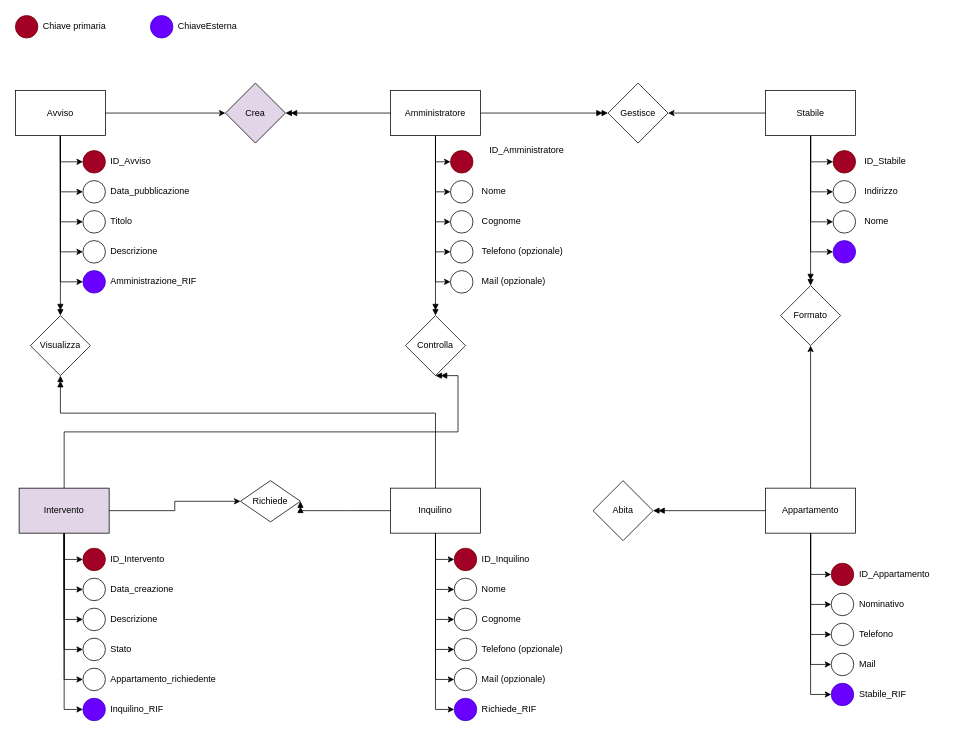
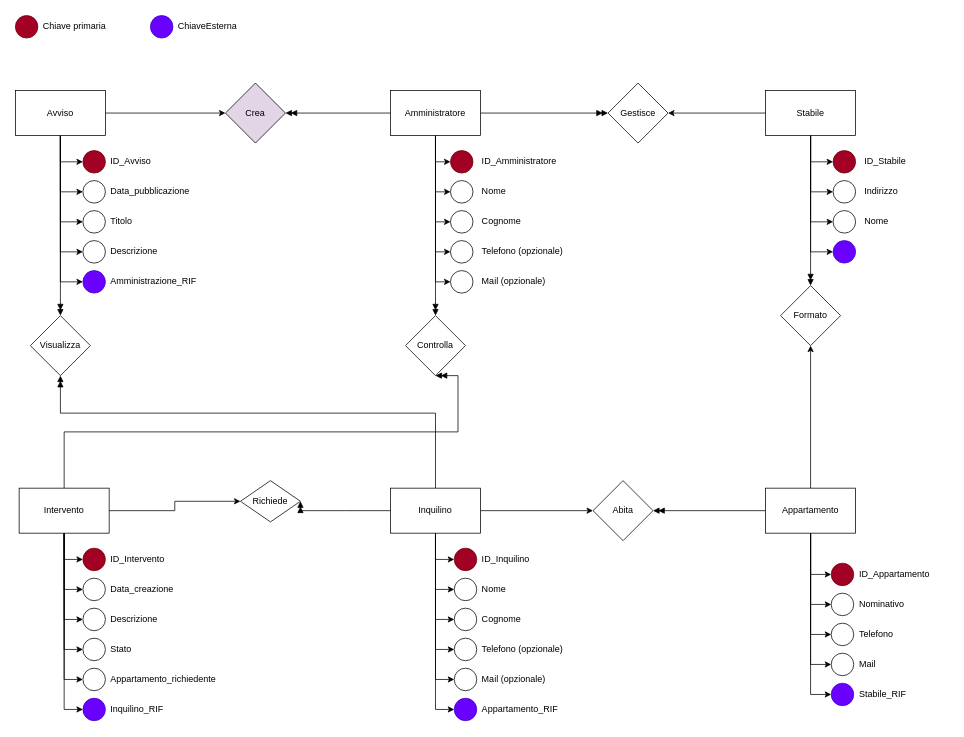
- <mxCell id="39" value="ID_Amministratore" style="text;html=1;align=left;verticalAlign=middle;resizable=0;points=[];autosize=1;strokeColor=none;fillColor=none;" parent="1" vertex="1"><mxGeometry x="650" y="185" width="120" height="30" as="geometry" /></mxCell>
+ <mxCell id="39" value="ID_Amministratore" style="text;html=1;align=left;verticalAlign=middle;resizable=0;points=[];autosize=1;strokeColor=none;fillColor=none;" parent="1" vertex="1"><mxGeometry x="640" y="200" width="120" height="30" as="geometry" /></mxCell>
- <mxCell id="110" value="Intervento" style="rounded=0;whiteSpace=wrap;html=1;fillColor=#e1d5e7;" parent="1" vertex="1"><mxGeometry x="25" y="650" width="120" height="60" as="geometry" /></mxCell>
+ <mxCell id="110" value="Intervento" style="rounded=0;whiteSpace=wrap;html=1;" parent="1" vertex="1"><mxGeometry x="25" y="650" width="120" height="60" as="geometry" /></mxCell>
+ <mxCell id="57" style="edgeStyle=orthogonalEdgeStyle;rounded=0;orthogonalLoop=1;jettySize=auto;html=1;exitX=1;exitY=0.5;exitDx=0;exitDy=0;entryX=0;entryY=0.5;entryDx=0;entryDy=0;" parent="1" source="64" target="81" edge="1"><mxGeometry relative="1" as="geometry" /></mxCell>
- <mxCell id="99" value="Richiede_RIF" style="text;html=1;align=left;verticalAlign=middle;resizable=0;points=[];autosize=1;strokeColor=none;fillColor=none;" parent="1" vertex="1"><mxGeometry x="640" y="930" width="120" height="30" as="geometry" /></mxCell>
+ <mxCell id="99" value="Appartamento_RIF" style="text;html=1;align=left;verticalAlign=middle;resizable=0;points=[];autosize=1;strokeColor=none;fillColor=none;" parent="1" vertex="1"><mxGeometry x="640" y="930" width="120" height="30" as="geometry" /></mxCell>
